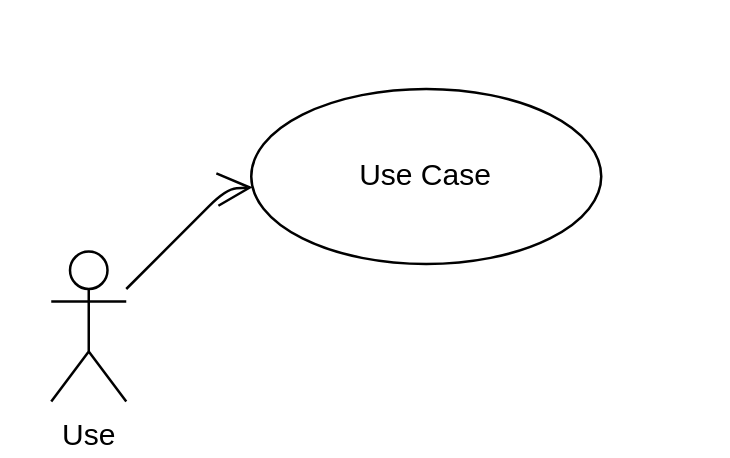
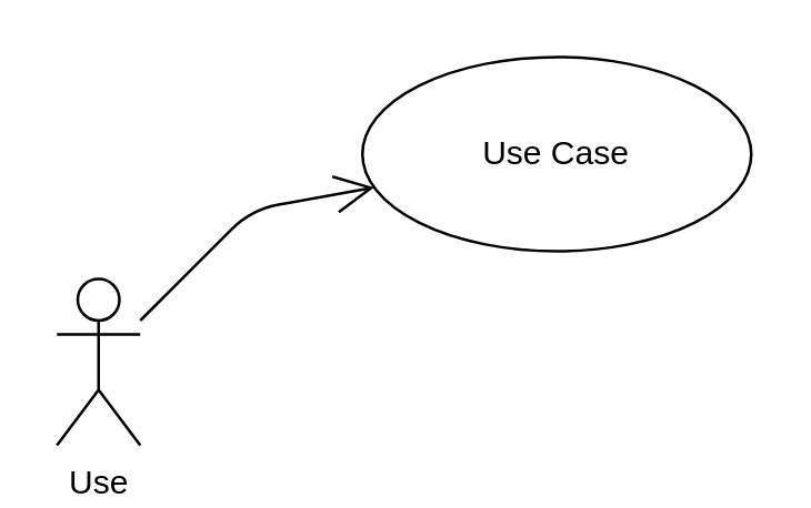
- <mxCell id="3" value="Use Case" style="ellipse;whiteSpace=wrap;html=1;" parent="1" vertex="1"><mxGeometry x="100" y="35" width="140" height="70" as="geometry" /></mxCell>
+ <mxCell id="3" value="Use Case" style="ellipse;whiteSpace=wrap;html=1;" parent="1" vertex="1"><mxGeometry x="130" y="20" width="140" height="70" as="geometry" /></mxCell>
